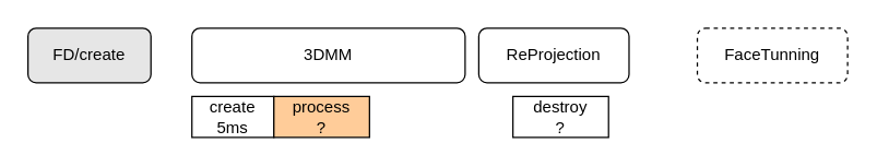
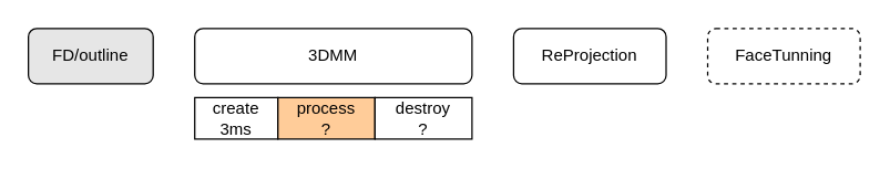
- <mxCell id="2" value="FD/create" style="rounded=1;whiteSpace=wrap;html=1;fillColor=#E6E6E6;" vertex="1" parent="1"><mxGeometry x="20" y="20" width="90" height="40" as="geometry" /></mxCell>
+ <mxCell id="2" value="FD/outline" style="rounded=1;whiteSpace=wrap;html=1;fillColor=#E6E6E6;" vertex="1" parent="1"><mxGeometry x="20" y="20" width="90" height="40" as="geometry" /></mxCell>
- <mxCell id="8" value="ReProjection" style="rounded=1;whiteSpace=wrap;html=1;fillColor=#FFFFFF;" vertex="1" parent="1"><mxGeometry x="350" y="20" width="110" height="40" as="geometry" /></mxCell>
+ <mxCell id="8" value="ReProjection" style="rounded=1;whiteSpace=wrap;html=1;fillColor=#FFFFFF;" vertex="1" parent="1"><mxGeometry x="370" y="20" width="110" height="40" as="geometry" /></mxCell>
- <mxCell id="4" value="create&lt;br&gt;5ms" style="rounded=0;whiteSpace=wrap;html=1;fillColor=#FFFFFF;" vertex="1" parent="1"><mxGeometry x="140" y="70" width="60" height="30" as="geometry" /></mxCell>
+ <mxCell id="4" value="create&lt;br&gt;3ms" style="rounded=0;whiteSpace=wrap;html=1;fillColor=#FFFFFF;" vertex="1" parent="1"><mxGeometry x="140" y="70" width="60" height="30" as="geometry" /></mxCell>
- <mxCell id="7" value="destroy&lt;br&gt;?" style="rounded=0;whiteSpace=wrap;html=1;fillColor=#FFFFFF;" vertex="1" parent="1"><mxGeometry x="375" y="70" width="70" height="30" as="geometry" /></mxCell>
+ <mxCell id="7" value="destroy&lt;br&gt;?" style="rounded=0;whiteSpace=wrap;html=1;fillColor=#FFFFFF;" vertex="1" parent="1"><mxGeometry x="270" y="70" width="70" height="30" as="geometry" /></mxCell>
